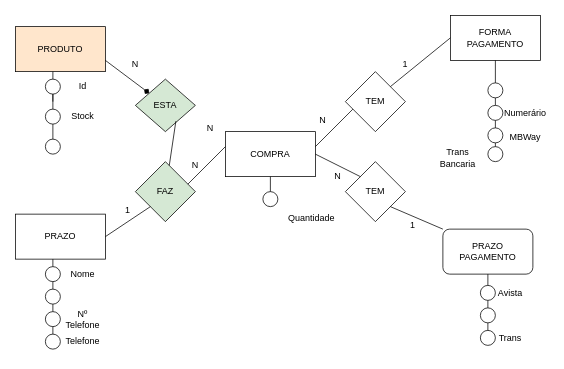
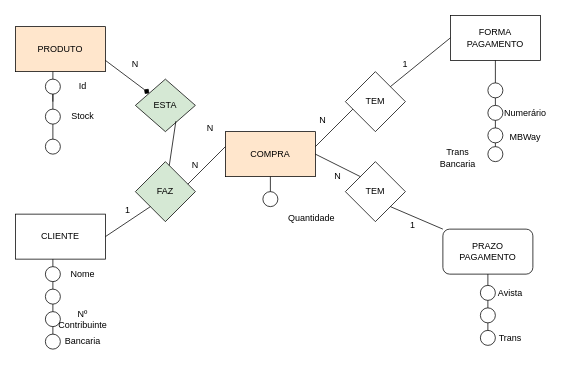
- <mxCell id="2" value="COMPRA" style="rounded=0;whiteSpace=wrap;html=1;" parent="1" vertex="1"><mxGeometry x="300" y="175" width="120" height="60" as="geometry" /></mxCell>
+ <mxCell id="2" value="COMPRA" style="rounded=0;whiteSpace=wrap;html=1;fillColor=#ffe6cc;" parent="1" vertex="1"><mxGeometry x="300" y="175" width="120" height="60" as="geometry" /></mxCell>
- <mxCell id="4" value="PRAZO" style="rounded=0;whiteSpace=wrap;html=1;" parent="1" vertex="1"><mxGeometry x="20" y="285" width="120" height="60" as="geometry" /></mxCell>
+ <mxCell id="4" value="CLIENTE" style="rounded=0;whiteSpace=wrap;html=1;" parent="1" vertex="1"><mxGeometry x="20" y="285" width="120" height="60" as="geometry" /></mxCell>
- <mxCell id="37" value="Nº Telefone" style="text;html=1;align=center;verticalAlign=middle;whiteSpace=wrap;rounded=0;" vertex="1" parent="1"><mxGeometry x="80" y="410" width="60" height="30" as="geometry" /></mxCell>
+ <mxCell id="37" value="Nº Contribuinte" style="text;html=1;align=center;verticalAlign=middle;whiteSpace=wrap;rounded=0;" vertex="1" parent="1"><mxGeometry x="80" y="410" width="60" height="30" as="geometry" /></mxCell>
- <mxCell id="36" value="Telefone" style="text;html=1;align=center;verticalAlign=middle;whiteSpace=wrap;rounded=0;" vertex="1" parent="1"><mxGeometry x="80" y="440" width="60" height="30" as="geometry" /></mxCell>
+ <mxCell id="36" value="Bancaria" style="text;html=1;align=center;verticalAlign=middle;whiteSpace=wrap;rounded=0;" vertex="1" parent="1"><mxGeometry x="80" y="440" width="60" height="30" as="geometry" /></mxCell>
